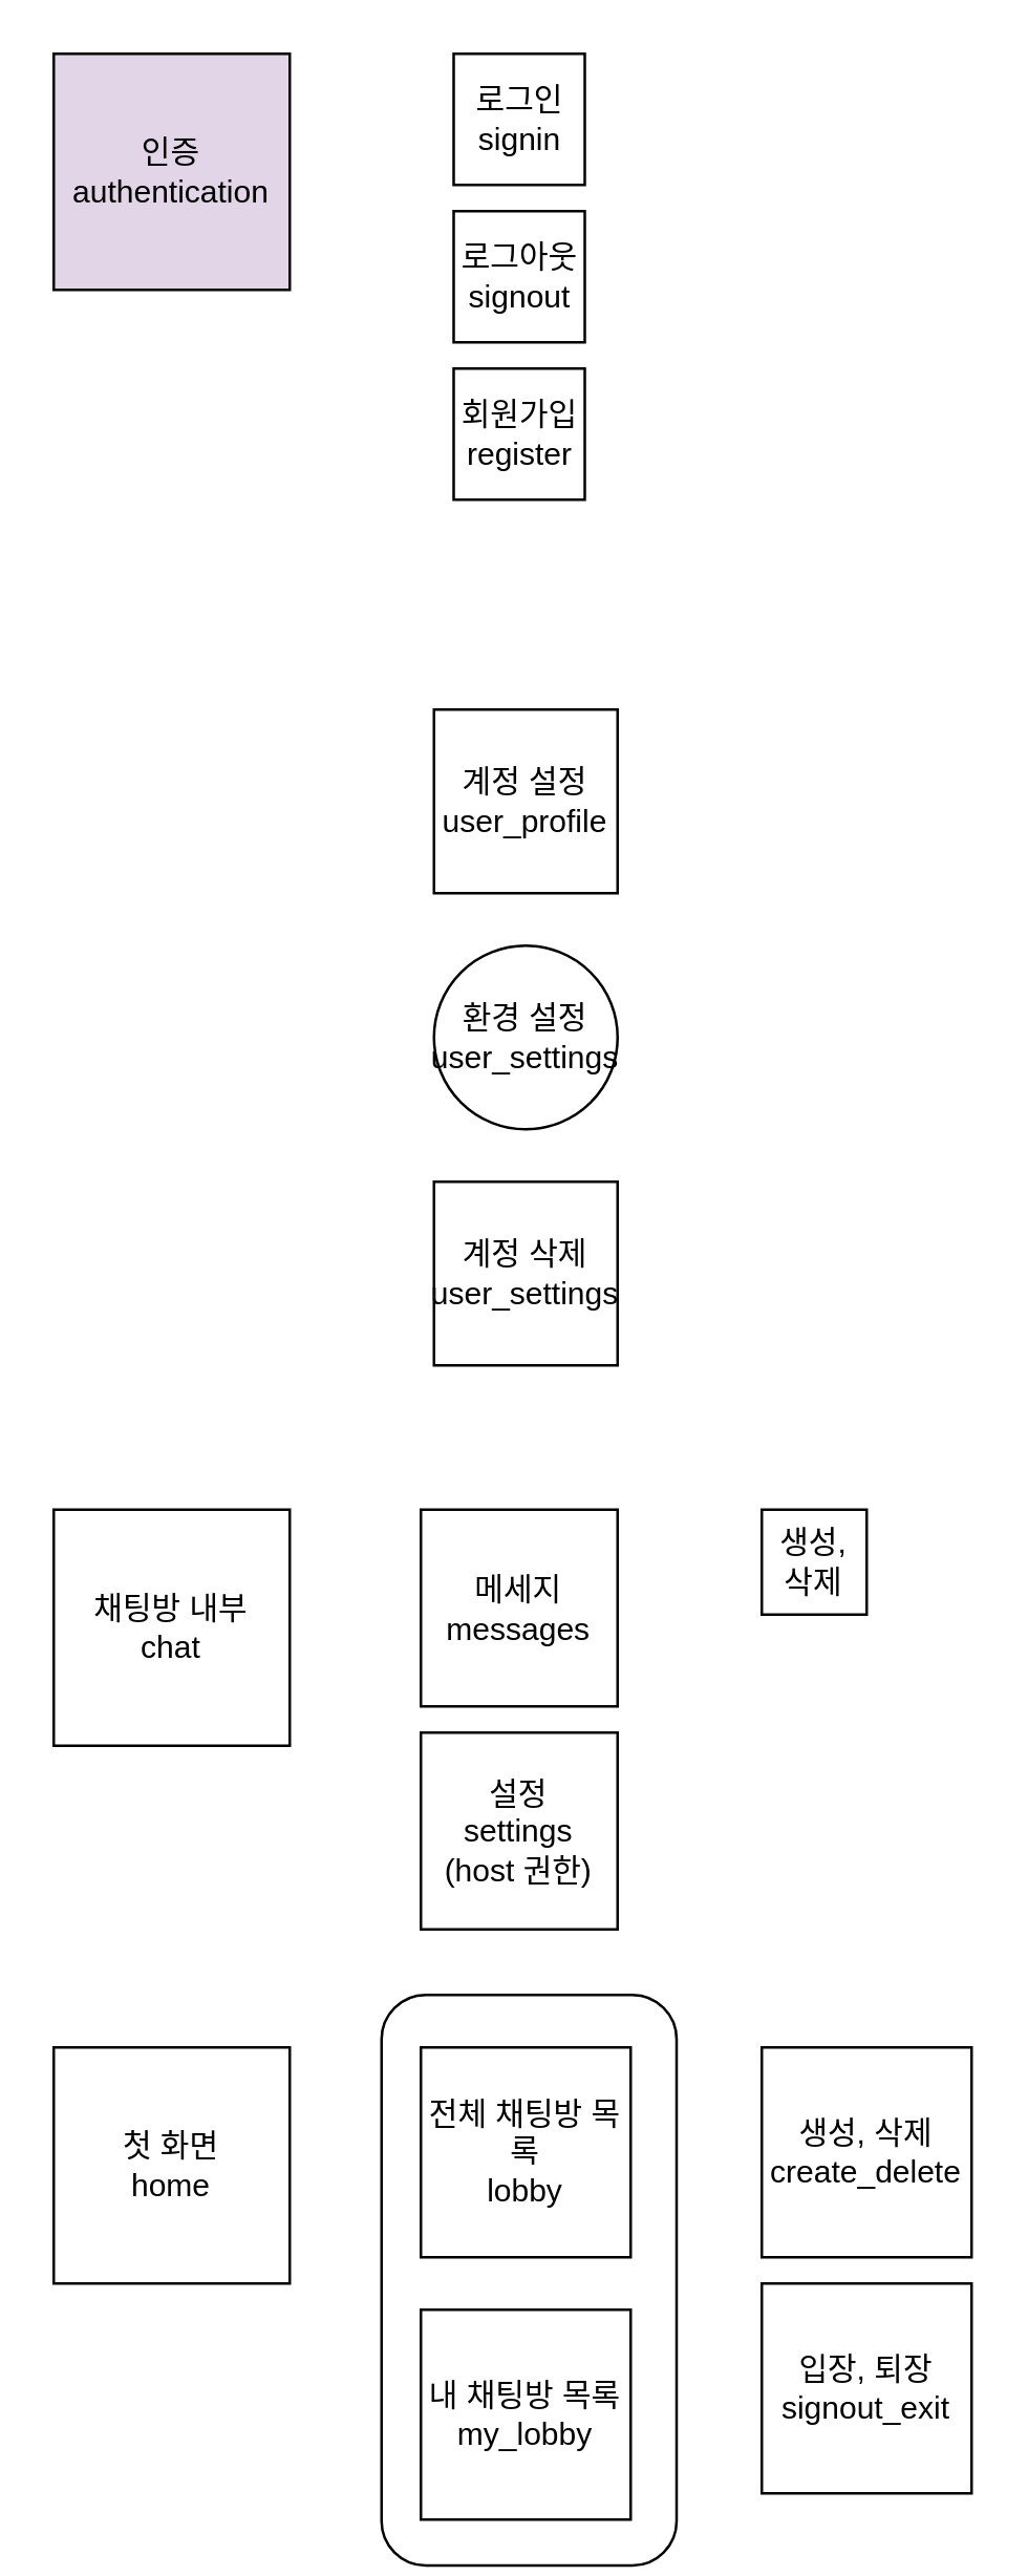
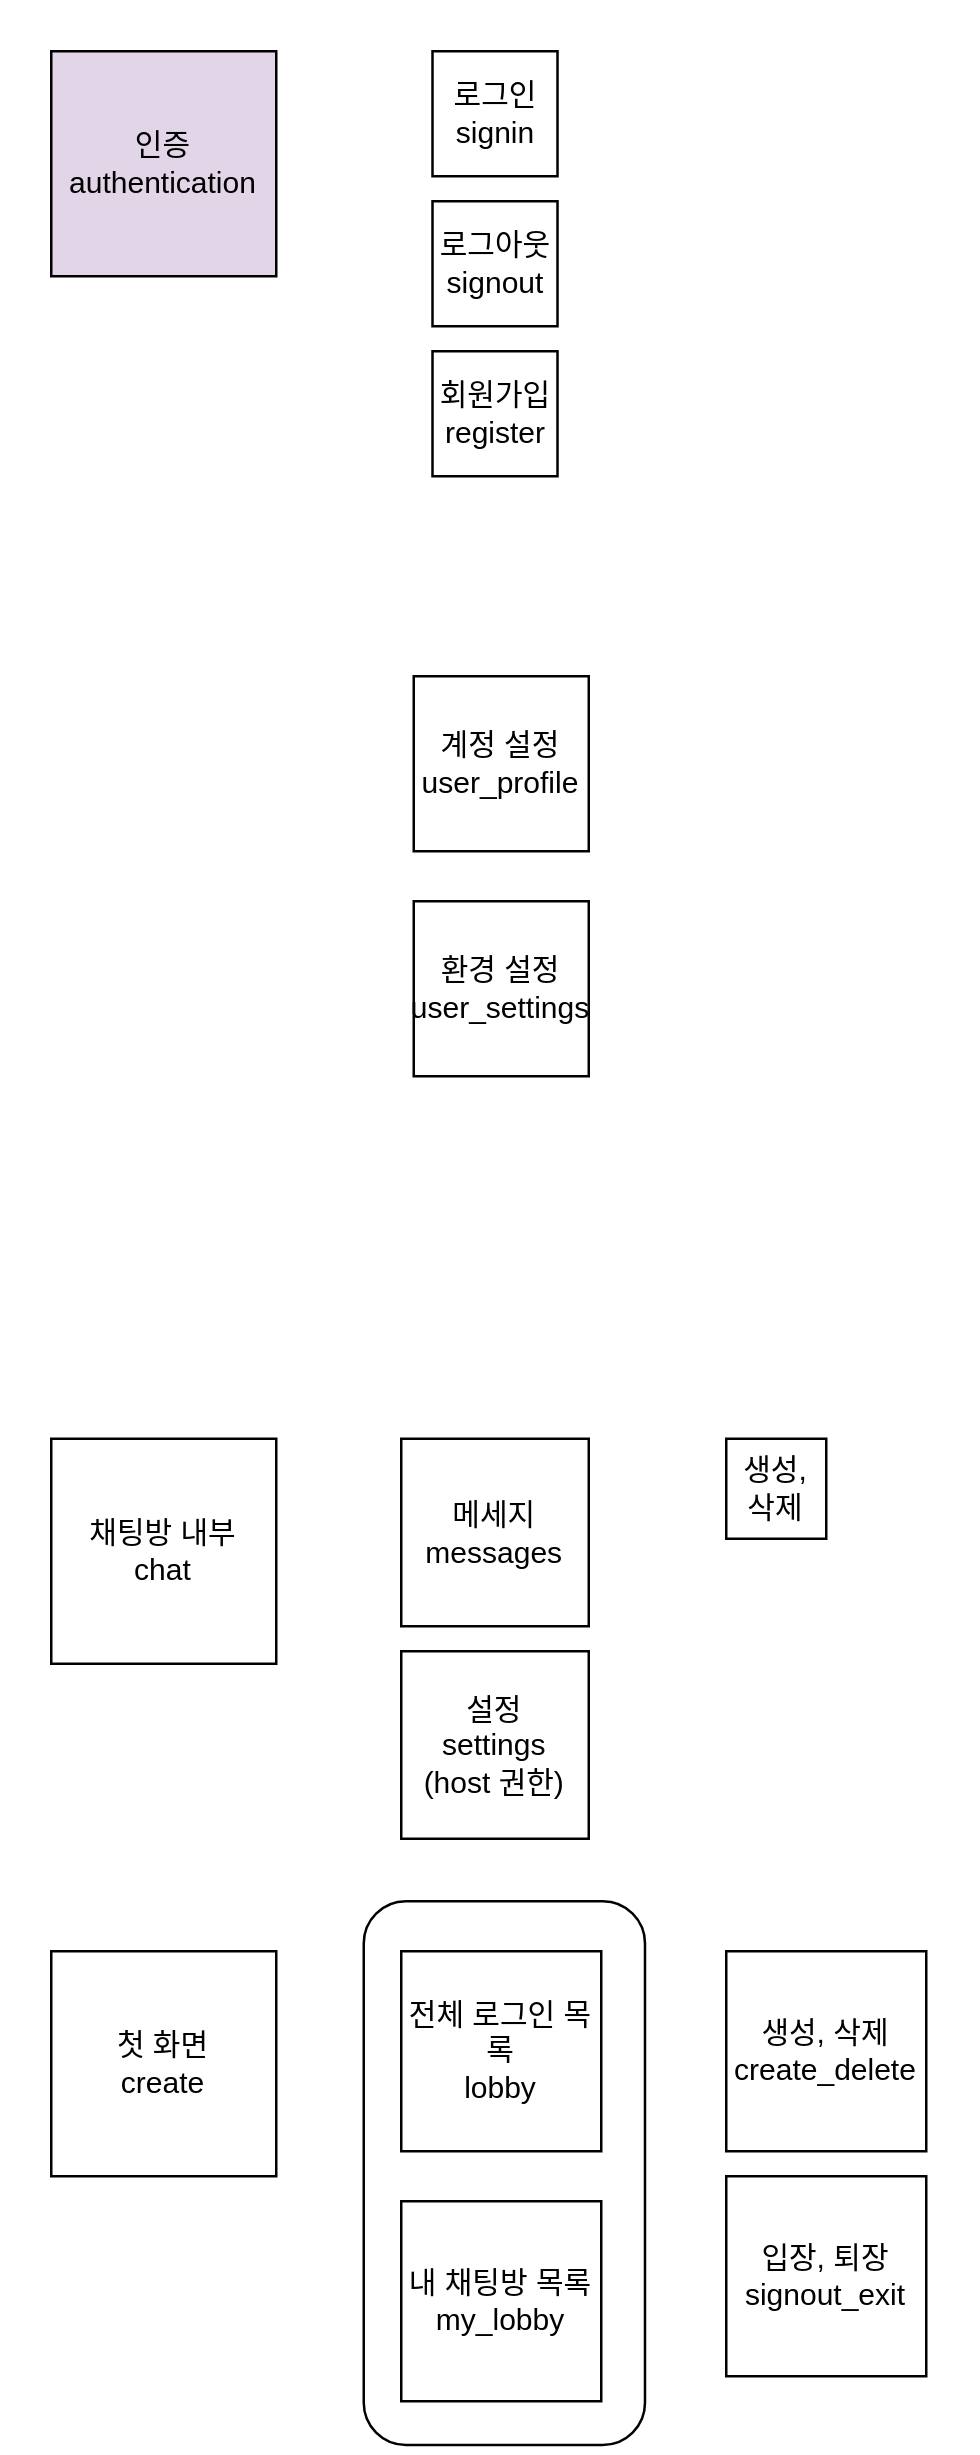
- <mxCell id="12" value="환경 설정&lt;div&gt;&lt;/div&gt;&lt;div&gt;user_settings&lt;/div&gt;" style="ellipse;whiteSpace=wrap;html=1;aspect=fixed;" parent="1" vertex="1"><mxGeometry x="165" y="360" width="70" height="70" as="geometry" /></mxCell>
+ <mxCell id="12" value="환경 설정&lt;div&gt;&lt;/div&gt;&lt;div&gt;user_settings&lt;/div&gt;" style="whiteSpace=wrap;html=1;aspect=fixed;" parent="1" vertex="1"><mxGeometry x="165" y="360" width="70" height="70" as="geometry" /></mxCell>
- <mxCell id="13" value="계정 삭제&lt;div&gt;user_settings&lt;/div&gt;" style="whiteSpace=wrap;html=1;aspect=fixed;" parent="1" vertex="1"><mxGeometry x="165" y="450" width="70" height="70" as="geometry" /></mxCell>
- <mxCell id="5" value="&lt;div&gt;전체 채팅방 목록&lt;/div&gt;&lt;div&gt;lobby&lt;/div&gt;" style="whiteSpace=wrap;html=1;aspect=fixed;" parent="1" vertex="1"><mxGeometry x="160" y="780" width="80" height="80" as="geometry" /></mxCell>
+ <mxCell id="5" value="&lt;div&gt;전체 로그인 목록&lt;/div&gt;&lt;div&gt;lobby&lt;/div&gt;" style="whiteSpace=wrap;html=1;aspect=fixed;" parent="1" vertex="1"><mxGeometry x="160" y="780" width="80" height="80" as="geometry" /></mxCell>
- <mxCell id="6" value="첫 화면&lt;div&gt;home&lt;/div&gt;" style="whiteSpace=wrap;html=1;aspect=fixed;" parent="1" vertex="1"><mxGeometry x="20" y="780" width="90" height="90" as="geometry" /></mxCell>
+ <mxCell id="6" value="첫 화면&lt;div&gt;create&lt;/div&gt;" style="whiteSpace=wrap;html=1;aspect=fixed;" parent="1" vertex="1"><mxGeometry x="20" y="780" width="90" height="90" as="geometry" /></mxCell>
